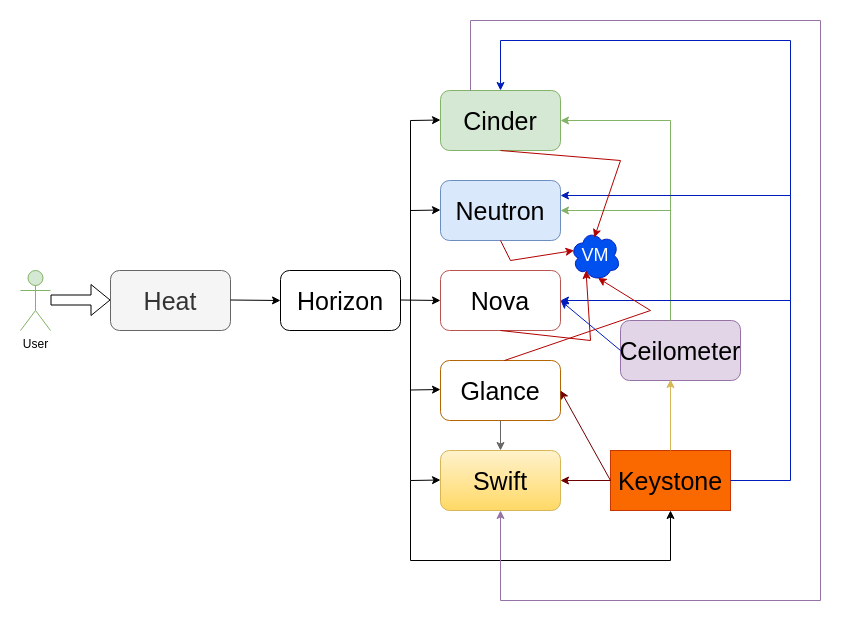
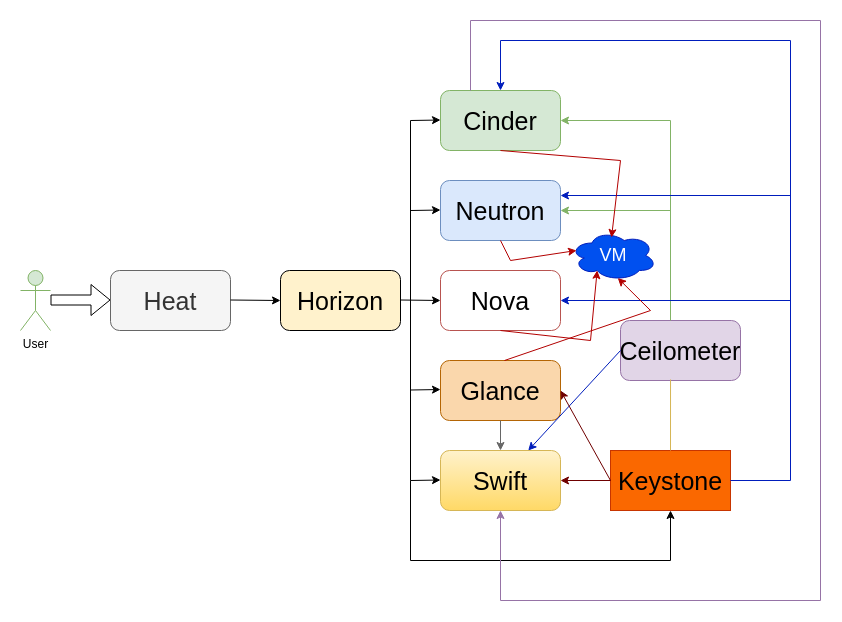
- <mxCell id="34" value="&lt;font style=&quot;font-size: 18px;&quot;&gt;VM&lt;/font&gt;" style="ellipse;shape=cloud;whiteSpace=wrap;html=1;strokeColor=#001DBC;fontFamily=Helvetica;fontSize=12;fillColor=#0050ef;fontColor=#ffffff;" vertex="1" parent="1"><mxGeometry x="570" y="230" width="50" height="50" as="geometry" /></mxCell>
+ <mxCell id="34" value="&lt;font style=&quot;font-size: 18px;&quot;&gt;VM&lt;/font&gt;" style="ellipse;shape=cloud;whiteSpace=wrap;html=1;strokeColor=#001DBC;fontFamily=Helvetica;fontSize=12;fillColor=#0050ef;fontColor=#ffffff;" vertex="1" parent="1"><mxGeometry x="570" y="230" width="86" height="50" as="geometry" /></mxCell>
- <mxCell id="5" value="&lt;span style=&quot;font-size: 25px;&quot;&gt;Horizon&lt;/span&gt;" style="rounded=1;whiteSpace=wrap;html=1;" vertex="1" parent="1"><mxGeometry x="280" y="270" width="120" height="60" as="geometry" /></mxCell>
+ <mxCell id="5" value="&lt;span style=&quot;font-size: 25px;&quot;&gt;Horizon&lt;/span&gt;" style="rounded=1;whiteSpace=wrap;html=1;fillColor=#fff2cc;" vertex="1" parent="1"><mxGeometry x="280" y="270" width="120" height="60" as="geometry" /></mxCell>
- <mxCell id="24" value="" style="endArrow=classic;html=1;rounded=0;fontFamily=Helvetica;fontSize=12;fontColor=default;entryX=1;entryY=0.5;entryDx=0;entryDy=0;exitX=0;exitY=0.5;exitDx=0;exitDy=0;fillColor=#0050ef;strokeColor=#001DBC;" edge="1" parent="1" source="13" target="8"><mxGeometry width="50" height="50" relative="1" as="geometry"><mxPoint x="610" y="350" as="sourcePoint" /><mxPoint x="660" y="300" as="targetPoint" /></mxGeometry></mxCell>
+ <mxCell id="24" value="" style="endArrow=classic;html=1;rounded=0;fontFamily=Helvetica;fontSize=12;fontColor=default;exitX=0;exitY=0.5;exitDx=0;exitDy=0;fillColor=#0050ef;strokeColor=#001DBC;" edge="1" parent="1" source="13" target="9"><mxGeometry width="50" height="50" relative="1" as="geometry"><mxPoint x="610" y="350" as="sourcePoint" /><mxPoint x="660" y="300" as="targetPoint" /></mxGeometry></mxCell>
- <mxCell id="27" value="" style="endArrow=classic;html=1;rounded=0;fontFamily=Helvetica;fontSize=12;fontColor=default;entryX=0.417;entryY=0.983;entryDx=0;entryDy=0;exitX=0.5;exitY=0;exitDx=0;exitDy=0;entryPerimeter=0;fillColor=#fff2cc;gradientColor=#ffd966;strokeColor=#d6b656;" edge="1" parent="1" source="14" target="13"><mxGeometry width="50" height="50" relative="1" as="geometry"><mxPoint x="690" y="420" as="sourcePoint" /><mxPoint x="640" y="420" as="targetPoint" /></mxGeometry></mxCell>
+ <mxCell id="27" value="" style="endArrow=none;html=1;rounded=0;fontFamily=Helvetica;fontSize=12;fontColor=default;entryX=0.417;entryY=0.983;entryDx=0;entryDy=0;exitX=0.5;exitY=0;exitDx=0;exitDy=0;entryPerimeter=0;fillColor=#fff2cc;gradientColor=#ffd966;strokeColor=#d6b656;" edge="1" parent="1" source="14" target="13"><mxGeometry width="50" height="50" relative="1" as="geometry"><mxPoint x="690" y="420" as="sourcePoint" /><mxPoint x="640" y="420" as="targetPoint" /></mxGeometry></mxCell>
- <mxCell id="10" value="&lt;span style=&quot;font-size: 25px;&quot;&gt;Glance&lt;/span&gt;" style="rounded=1;whiteSpace=wrap;html=1;fillColor=#ffffff;strokeColor=#b46504;" vertex="1" parent="1"><mxGeometry x="440" y="360" width="120" height="60" as="geometry" /></mxCell>
+ <mxCell id="10" value="&lt;span style=&quot;font-size: 25px;&quot;&gt;Glance&lt;/span&gt;" style="rounded=1;whiteSpace=wrap;html=1;fillColor=#fad7ac;strokeColor=#b46504;" vertex="1" parent="1"><mxGeometry x="440" y="360" width="120" height="60" as="geometry" /></mxCell>
